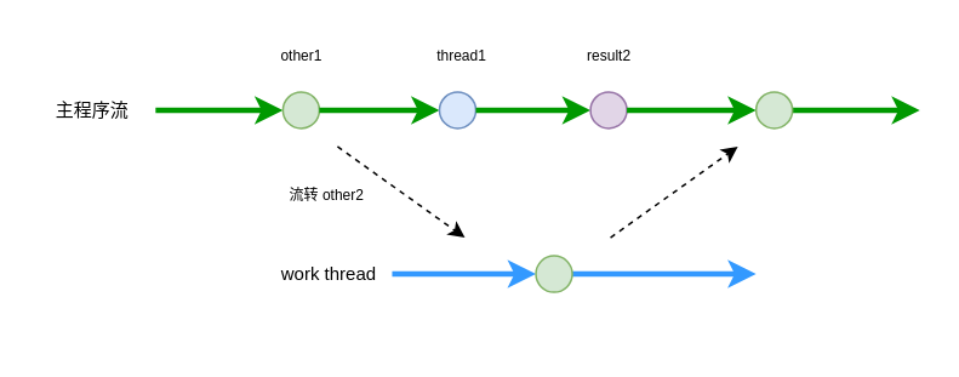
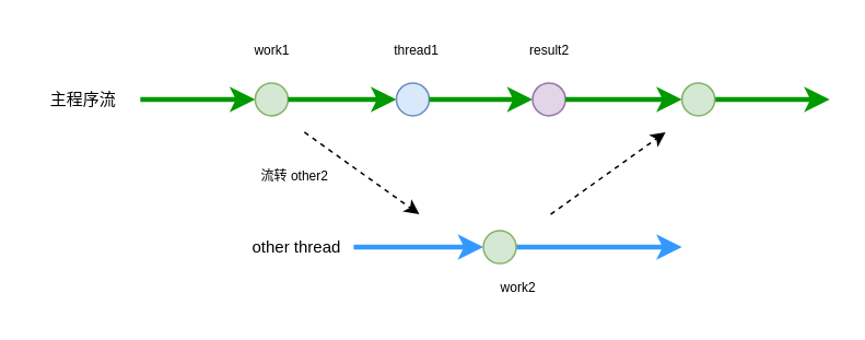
- <mxCell id="7" value="other1" style="text;html=1;align=center;verticalAlign=middle;resizable=0;points=[];autosize=1;strokeColor=none;fillColor=none;fontSize=8;" parent="1" vertex="1"><mxGeometry x="145" y="20" width="40" height="20" as="geometry" /></mxCell>
+ <mxCell id="7" value="work1" style="text;html=1;align=center;verticalAlign=middle;resizable=0;points=[];autosize=1;strokeColor=none;fillColor=none;fontSize=8;" parent="1" vertex="1"><mxGeometry x="145" y="20" width="40" height="20" as="geometry" /></mxCell>
- <mxCell id="6" value="work thread" style="text;html=1;align=center;verticalAlign=middle;resizable=0;points=[];autosize=1;strokeColor=none;fillColor=none;fontSize=10;fontStyle=0" parent="1" vertex="1"><mxGeometry x="140" y="135" width="80" height="30" as="geometry" /></mxCell>
+ <mxCell id="6" value="other thread" style="text;html=1;align=center;verticalAlign=middle;resizable=0;points=[];autosize=1;strokeColor=none;fillColor=none;fontSize=10;fontStyle=0" parent="1" vertex="1"><mxGeometry x="140" y="135" width="80" height="30" as="geometry" /></mxCell>
+ <mxCell id="12" value="work2" style="text;html=1;align=center;verticalAlign=middle;resizable=0;points=[];autosize=1;strokeColor=none;fillColor=none;fontSize=8;" parent="1" vertex="1"><mxGeometry x="295" y="165" width="40" height="20" as="geometry" /></mxCell>
